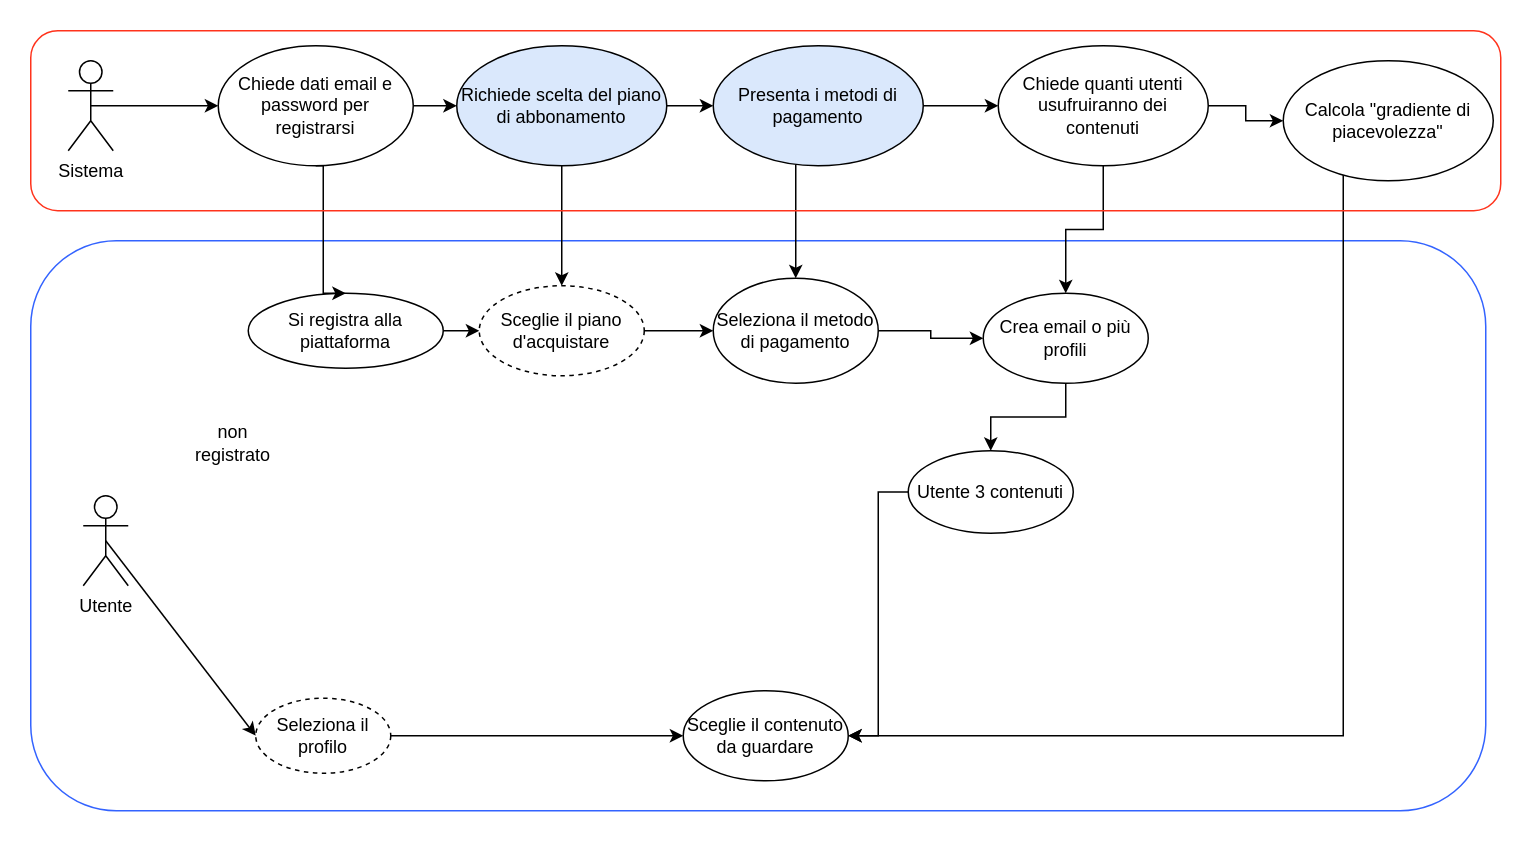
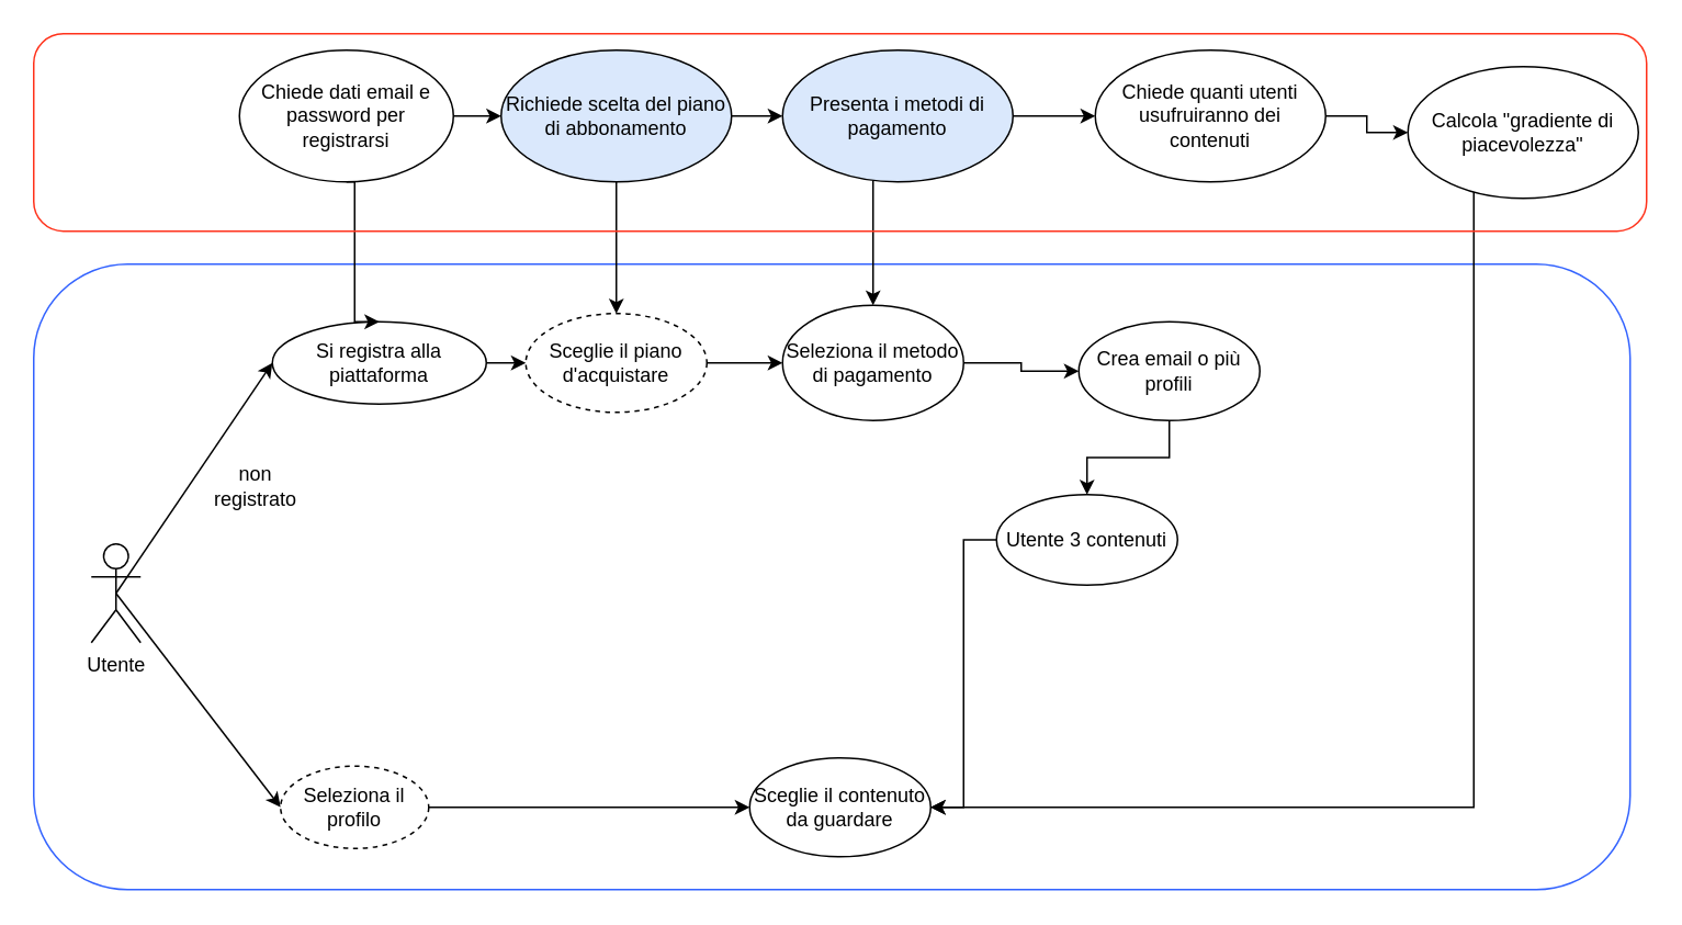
- <mxCell id="18" value="Sistema" style="shape=umlActor;verticalLabelPosition=bottom;verticalAlign=top;html=1;outlineConnect=0;" vertex="1" parent="1"><mxGeometry x="45" y="40" width="30" height="60" as="geometry" /></mxCell>
- <mxCell id="17" style="edgeStyle=orthogonalEdgeStyle;rounded=0;orthogonalLoop=1;jettySize=auto;html=1;entryX=0;entryY=0.5;entryDx=0;entryDy=0;exitX=0.5;exitY=0.5;exitDx=0;exitDy=0;exitPerimeter=0;" edge="1" parent="1" source="18" target="29"><mxGeometry relative="1" as="geometry"><mxPoint x="155" y="70" as="targetPoint" /></mxGeometry></mxCell>
- <mxCell id="24" style="edgeStyle=orthogonalEdgeStyle;rounded=0;orthogonalLoop=1;jettySize=auto;html=1;entryX=0.5;entryY=0;entryDx=0;entryDy=0;" edge="1" parent="1" source="26" target="9"><mxGeometry relative="1" as="geometry" /></mxCell>
+ <mxCell id="12" value="" style="endArrow=classic;html=1;rounded=0;exitX=0.5;exitY=0.5;exitDx=0;exitDy=0;exitPerimeter=0;entryX=0;entryY=0.5;entryDx=0;entryDy=0;" edge="1" parent="1" source="3" target="5"><mxGeometry width="50" height="50" relative="1" as="geometry"><mxPoint x="75" y="270" as="sourcePoint" /><mxPoint x="125" y="220" as="targetPoint" /><Array as="points" /></mxGeometry></mxCell>
